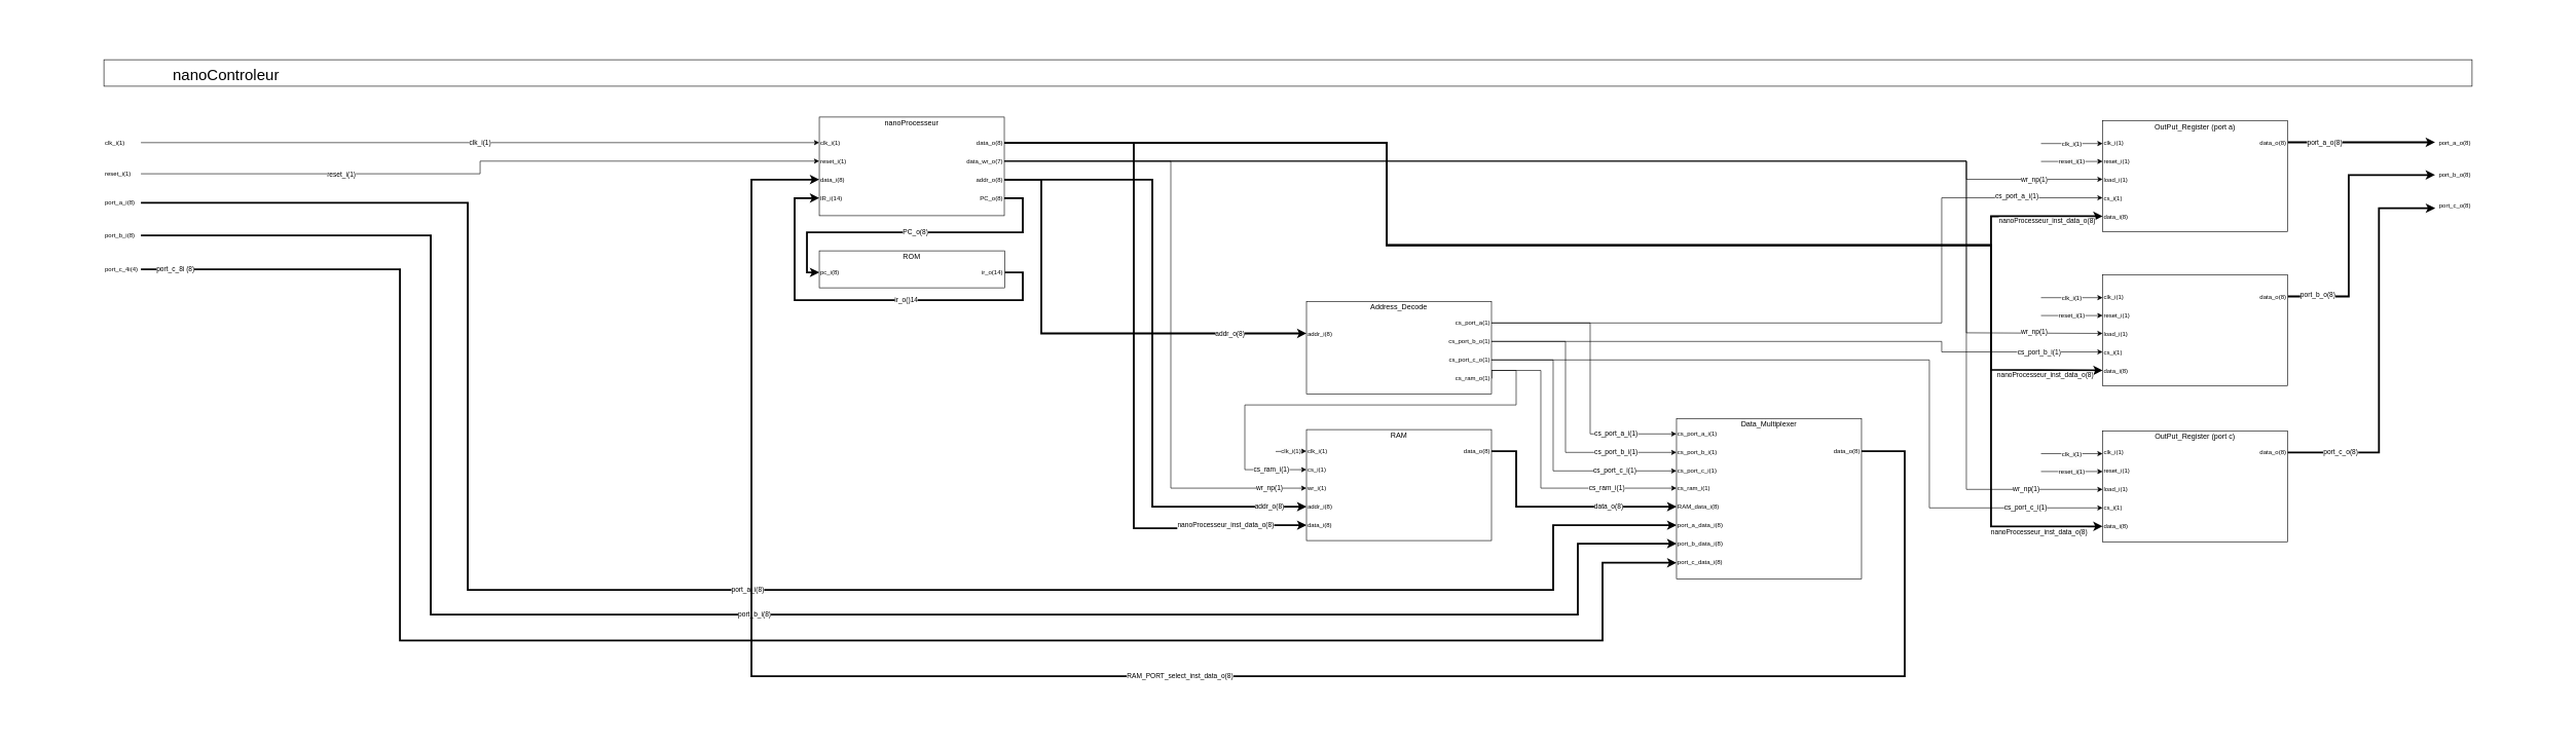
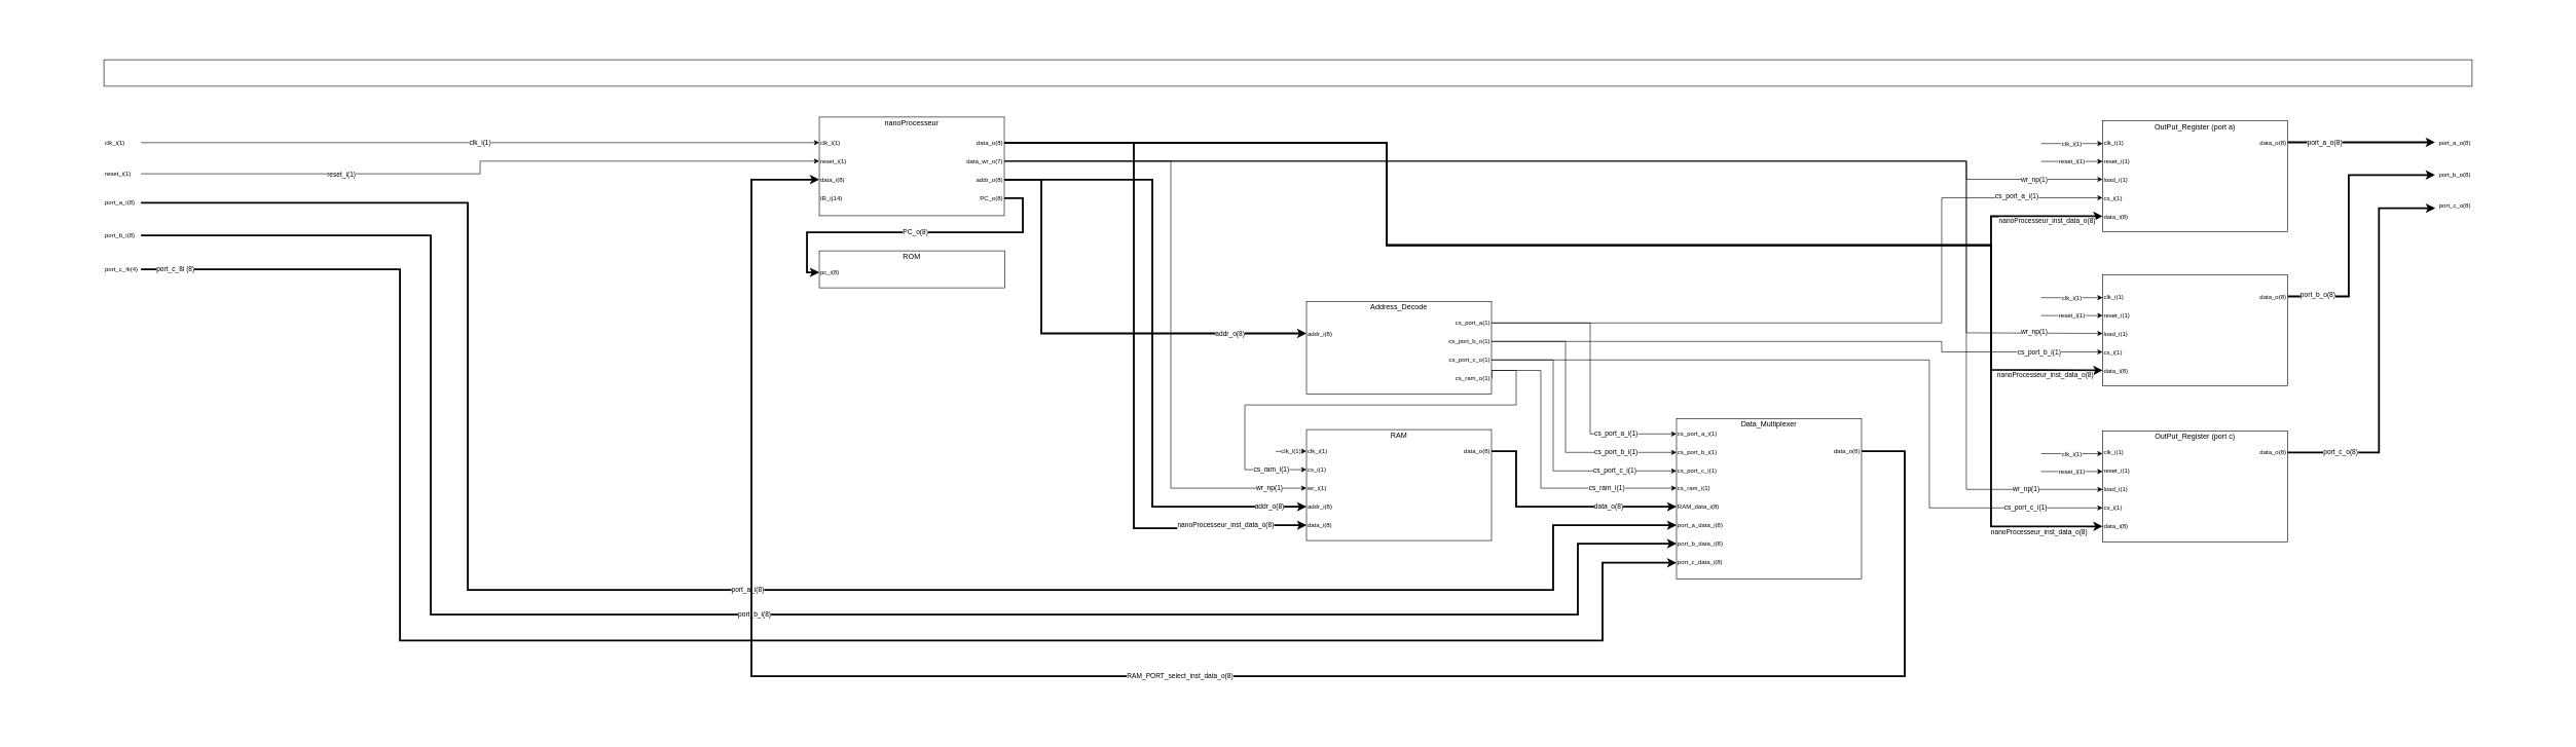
- <mxCell id="7" value="nanoControleur" style="text;html=1;strokeColor=none;fillColor=none;align=left;verticalAlign=middle;whiteSpace=wrap;rounded=0;fontSize=25;" parent="1" vertex="1"><mxGeometry x="278" y="99" width="630" height="40" as="geometry" /></mxCell>
- <mxCell id="79" value="ir_o(14)" style="text;html=1;strokeColor=none;fillColor=none;align=right;verticalAlign=middle;whiteSpace=wrap;rounded=0;fontSize=10;" parent="1" vertex="1"><mxGeometry x="1528" y="426" width="100" height="30" as="geometry" /></mxCell>
- <mxCell id="19" value="ir_o()14" style="edgeStyle=orthogonalEdgeStyle;rounded=0;orthogonalLoop=1;jettySize=auto;html=1;exitX=1;exitY=0.5;exitDx=0;exitDy=0;entryX=0;entryY=0.5;entryDx=0;entryDy=0;strokeWidth=3;" parent="1" source="79" target="39" edge="1"><mxGeometry x="-0.187" relative="1" as="geometry"><mxPoint x="2398" y="786" as="targetPoint" /><Array as="points"><mxPoint x="1658" y="441" /><mxPoint x="1658" y="486" /><mxPoint x="1288" y="486" /><mxPoint x="1288" y="321" /></Array><mxPoint as="offset" /></mxGeometry></mxCell>
